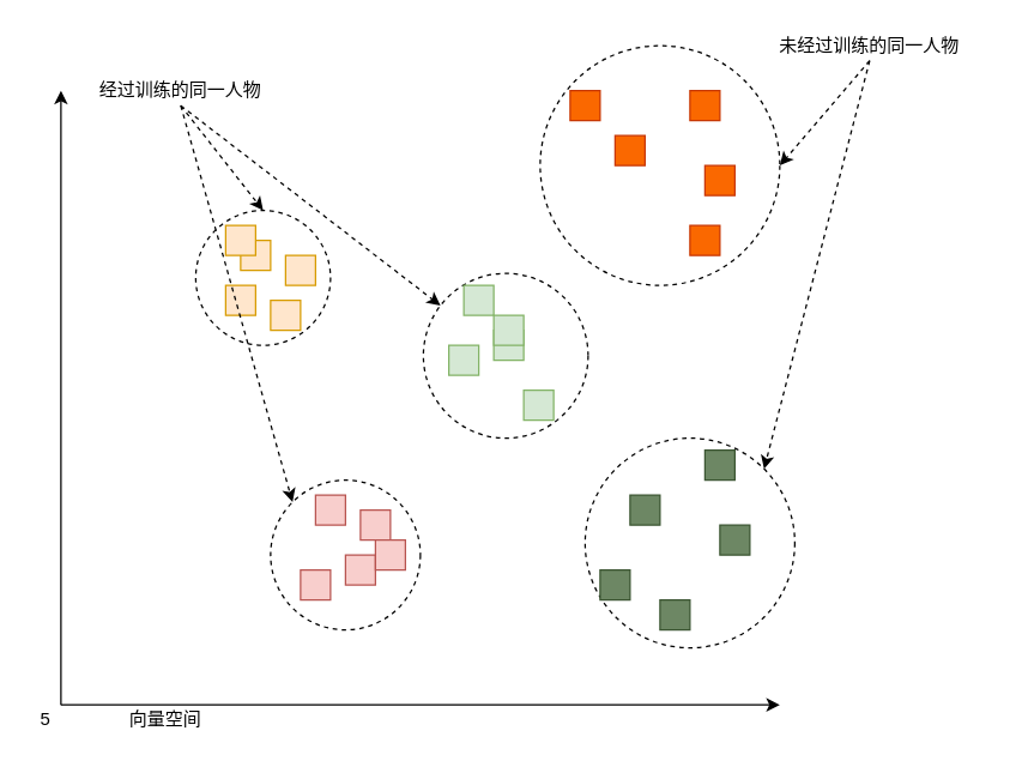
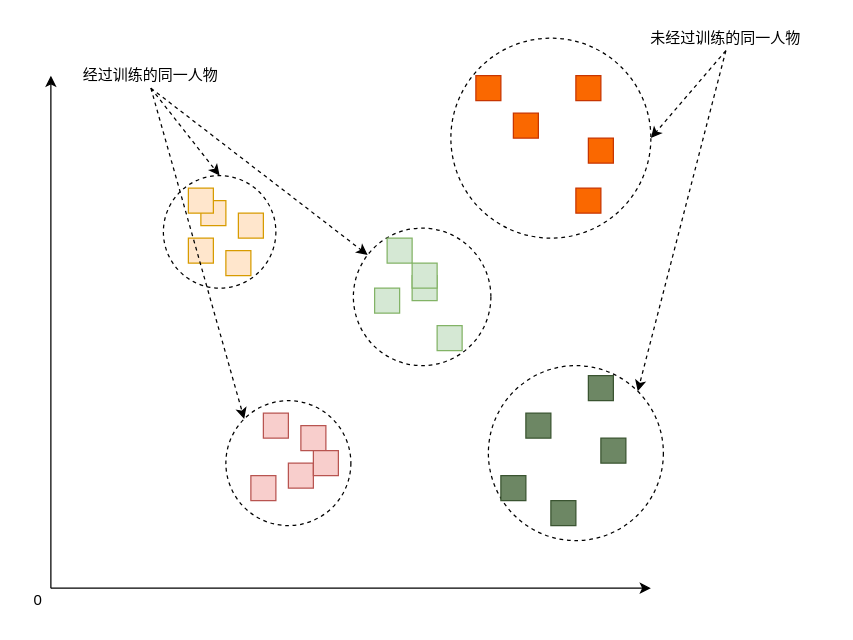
- <mxCell id="10" value="5" style="text;html=1;strokeColor=none;fillColor=none;align=center;verticalAlign=middle;whiteSpace=wrap;rounded=0;" parent="1" vertex="1"><mxGeometry x="20" y="470" width="20" height="20" as="geometry" /></mxCell>
+ <mxCell id="10" value="0" style="text;html=1;strokeColor=none;fillColor=none;align=center;verticalAlign=middle;whiteSpace=wrap;rounded=0;" parent="1" vertex="1"><mxGeometry x="20" y="470" width="20" height="20" as="geometry" /></mxCell>
- <mxCell id="9" value="向量空间" style="text;html=1;strokeColor=none;fillColor=none;align=center;verticalAlign=middle;whiteSpace=wrap;rounded=0;" parent="1" vertex="1"><mxGeometry x="80" y="470" width="60" height="20" as="geometry" /></mxCell>
